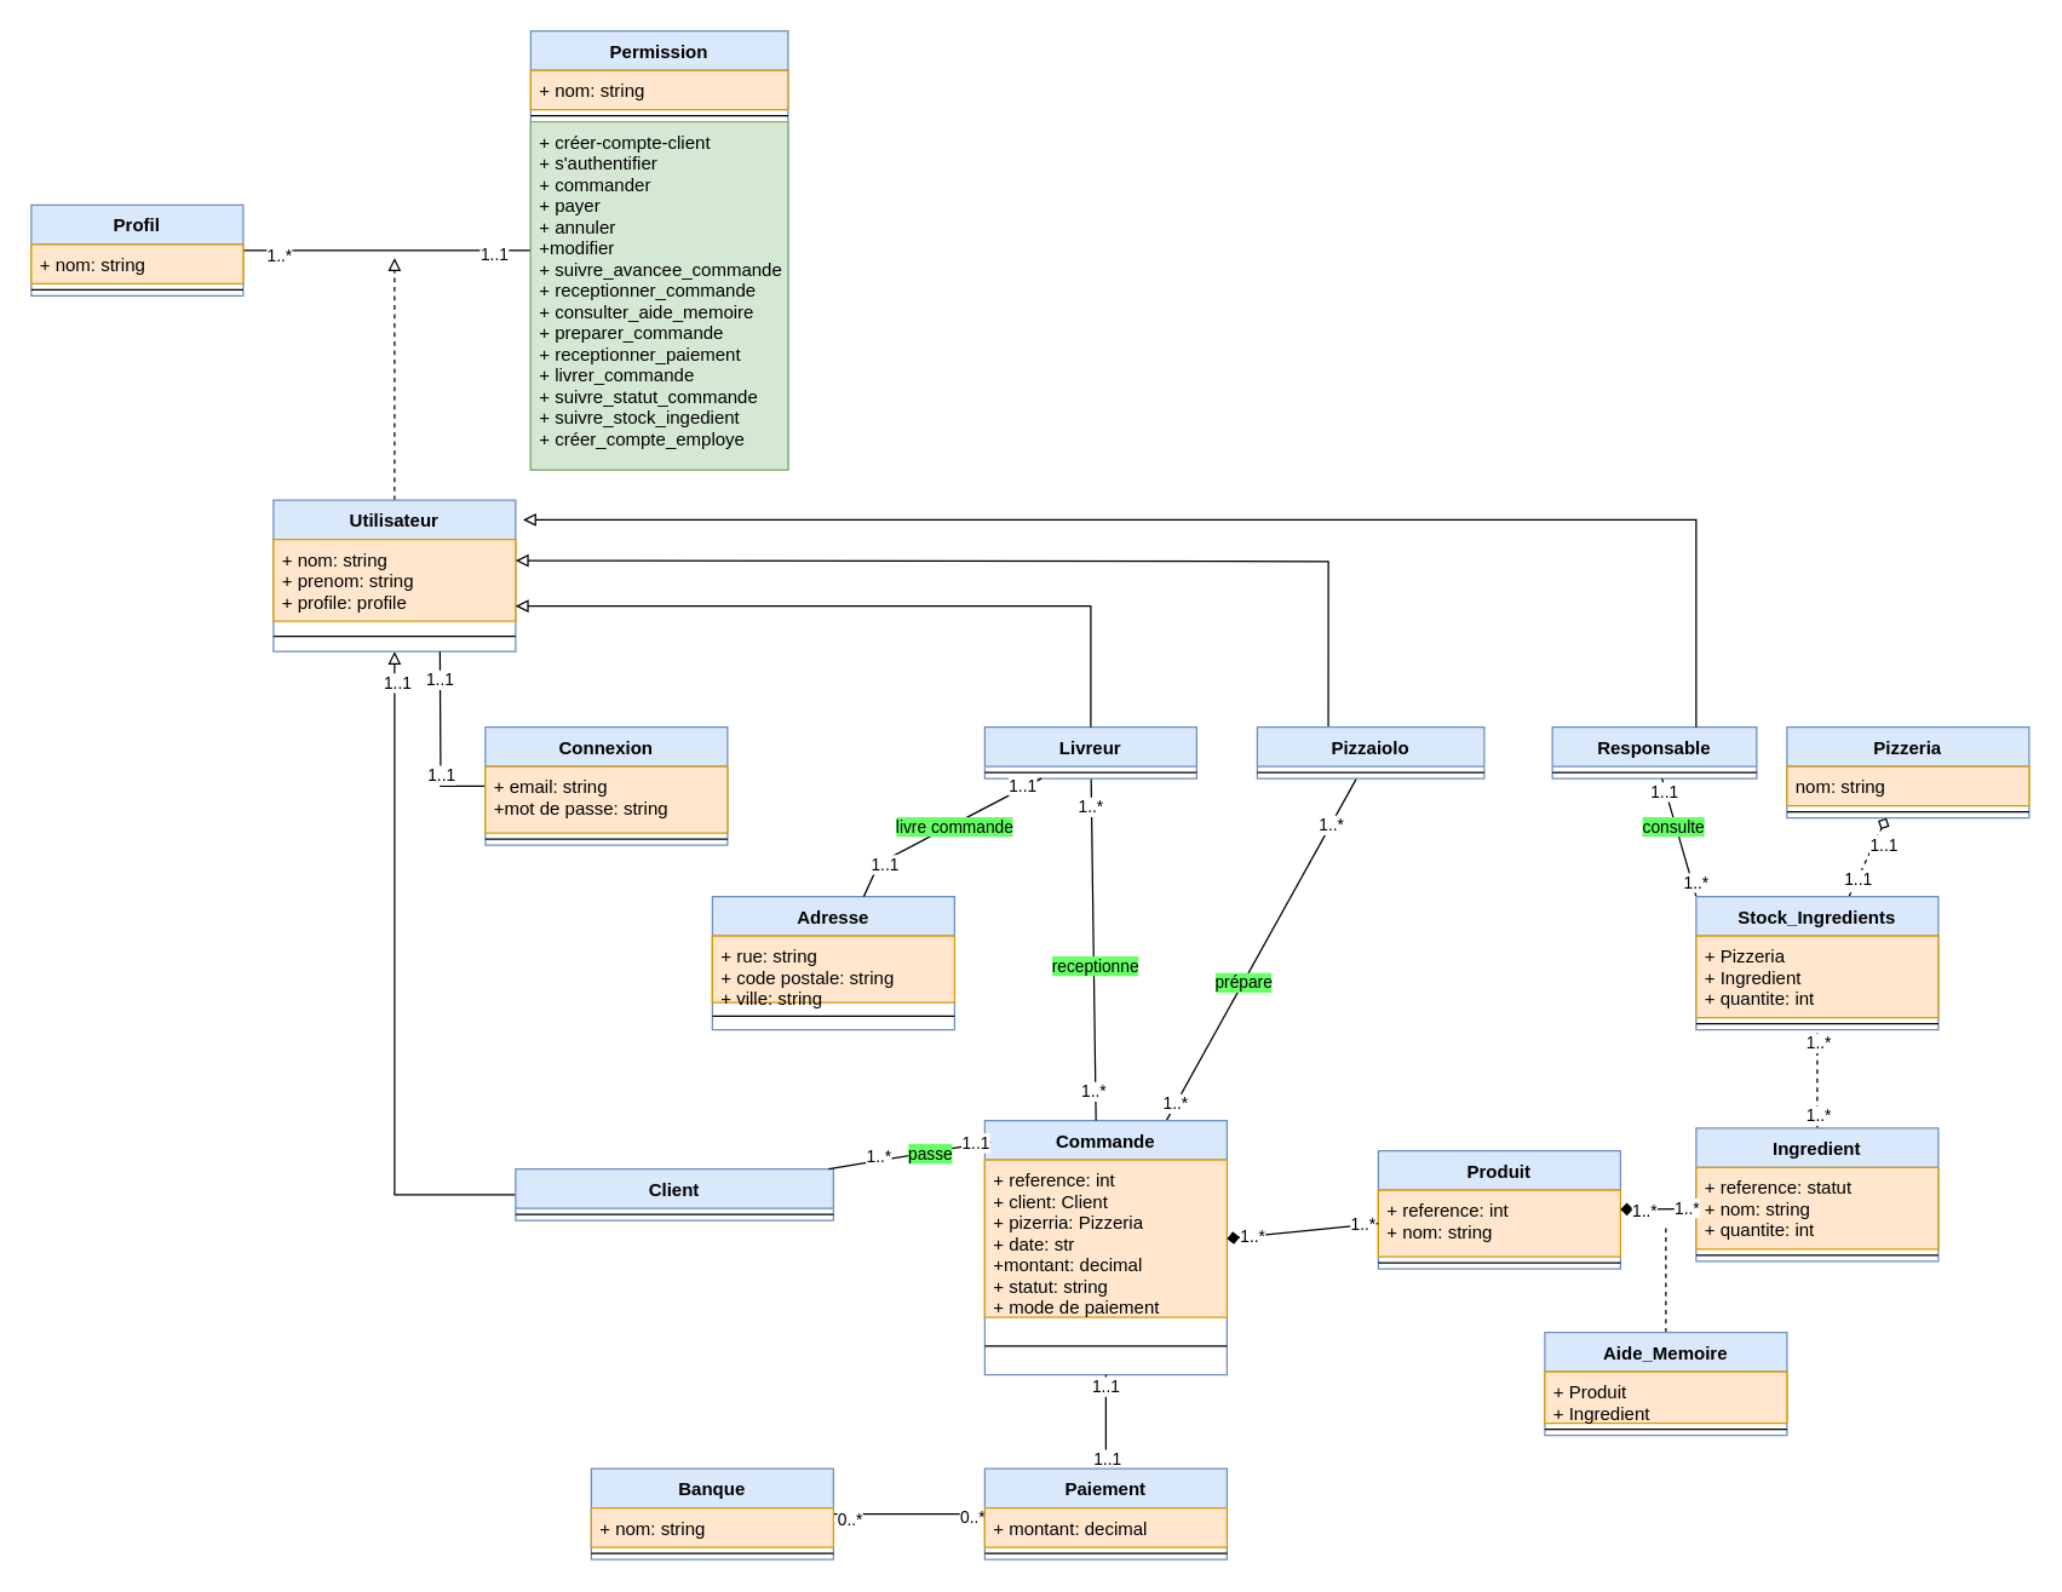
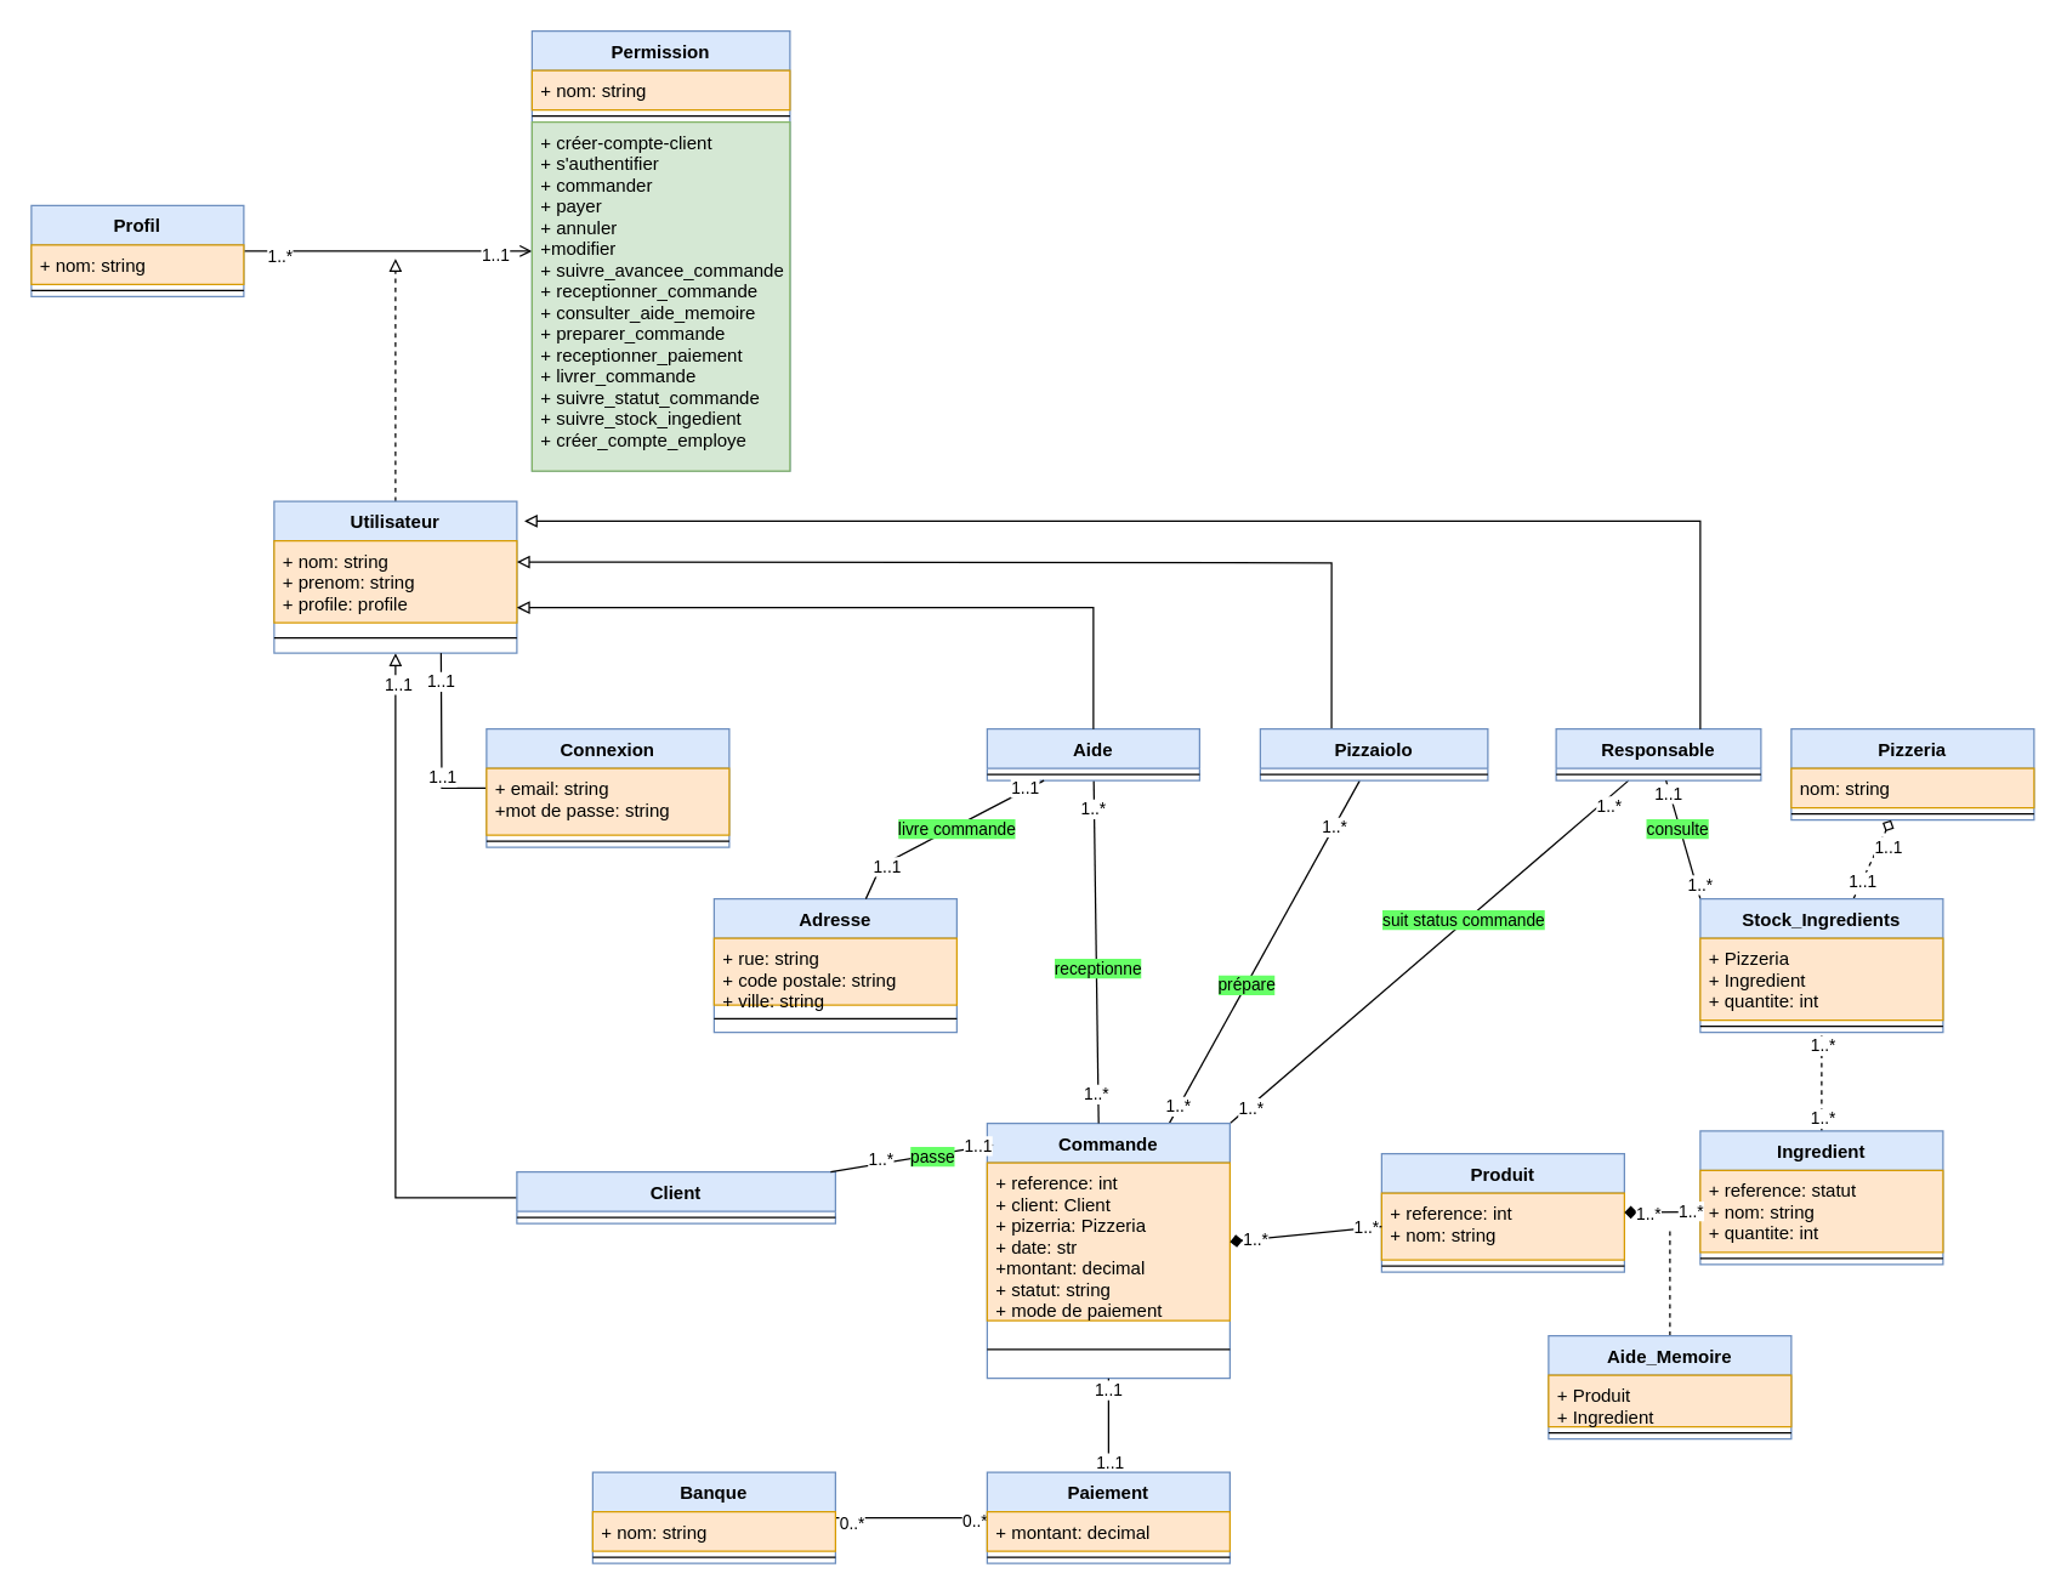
- <mxCell id="92" style="edgeStyle=orthogonalEdgeStyle;rounded=0;orthogonalLoop=1;jettySize=auto;html=1;endArrow=none;endFill=0;" parent="1" source="95" target="98" edge="1"><mxGeometry relative="1" as="geometry" /></mxCell>
+ <mxCell id="92" style="edgeStyle=orthogonalEdgeStyle;rounded=0;orthogonalLoop=1;jettySize=auto;html=1;endArrow=open;endFill=0;" parent="1" source="95" target="98" edge="1"><mxGeometry relative="1" as="geometry" /></mxCell>
- <mxCell id="50" value="Livreur" style="swimlane;fontStyle=1;align=center;verticalAlign=top;childLayout=stackLayout;horizontal=1;startSize=26;horizontalStack=0;resizeParent=1;resizeParentMax=0;resizeLast=0;collapsible=1;marginBottom=0;fillColor=#dae8fc;strokeColor=#6c8ebf;" parent="1" vertex="1"><mxGeometry x="650" y="480" width="140" height="34" as="geometry"><mxRectangle x="210" y="20" width="70" height="26" as="alternateBounds" /></mxGeometry></mxCell>
+ <mxCell id="50" value="Aide" style="swimlane;fontStyle=1;align=center;verticalAlign=top;childLayout=stackLayout;horizontal=1;startSize=26;horizontalStack=0;resizeParent=1;resizeParentMax=0;resizeLast=0;collapsible=1;marginBottom=0;fillColor=#dae8fc;strokeColor=#6c8ebf;" parent="1" vertex="1"><mxGeometry x="650" y="480" width="140" height="34" as="geometry"><mxRectangle x="210" y="20" width="70" height="26" as="alternateBounds" /></mxGeometry></mxCell>
+ <mxCell id="17" style="edgeStyle=none;rounded=0;orthogonalLoop=1;jettySize=auto;html=1;exitX=1;exitY=0;exitDx=0;exitDy=0;endArrow=none;endFill=0;" parent="1" source="21" target="54" edge="1"><mxGeometry relative="1" as="geometry"><mxPoint x="1060" y="590" as="targetPoint" /></mxGeometry></mxCell>
+ <mxCell id="18" value="1..*" style="edgeLabel;html=1;align=center;verticalAlign=middle;resizable=0;points=[];" parent="17" vertex="1" connectable="0"><mxGeometry x="-0.9" y="-1" relative="1" as="geometry"><mxPoint as="offset" /></mxGeometry></mxCell>
+ <mxCell id="19" value="1..*" style="edgeLabel;html=1;align=center;verticalAlign=middle;resizable=0;points=[];" parent="17" vertex="1" connectable="0"><mxGeometry x="0.881" y="-4" relative="1" as="geometry"><mxPoint as="offset" /></mxGeometry></mxCell>
+ <mxCell id="20" value="suit status commande" style="edgeLabel;html=1;align=center;verticalAlign=middle;resizable=0;points=[];labelBackgroundColor=#66FF66;" parent="17" vertex="1" connectable="0"><mxGeometry x="0.175" y="2" relative="1" as="geometry"><mxPoint as="offset" /></mxGeometry></mxCell>
